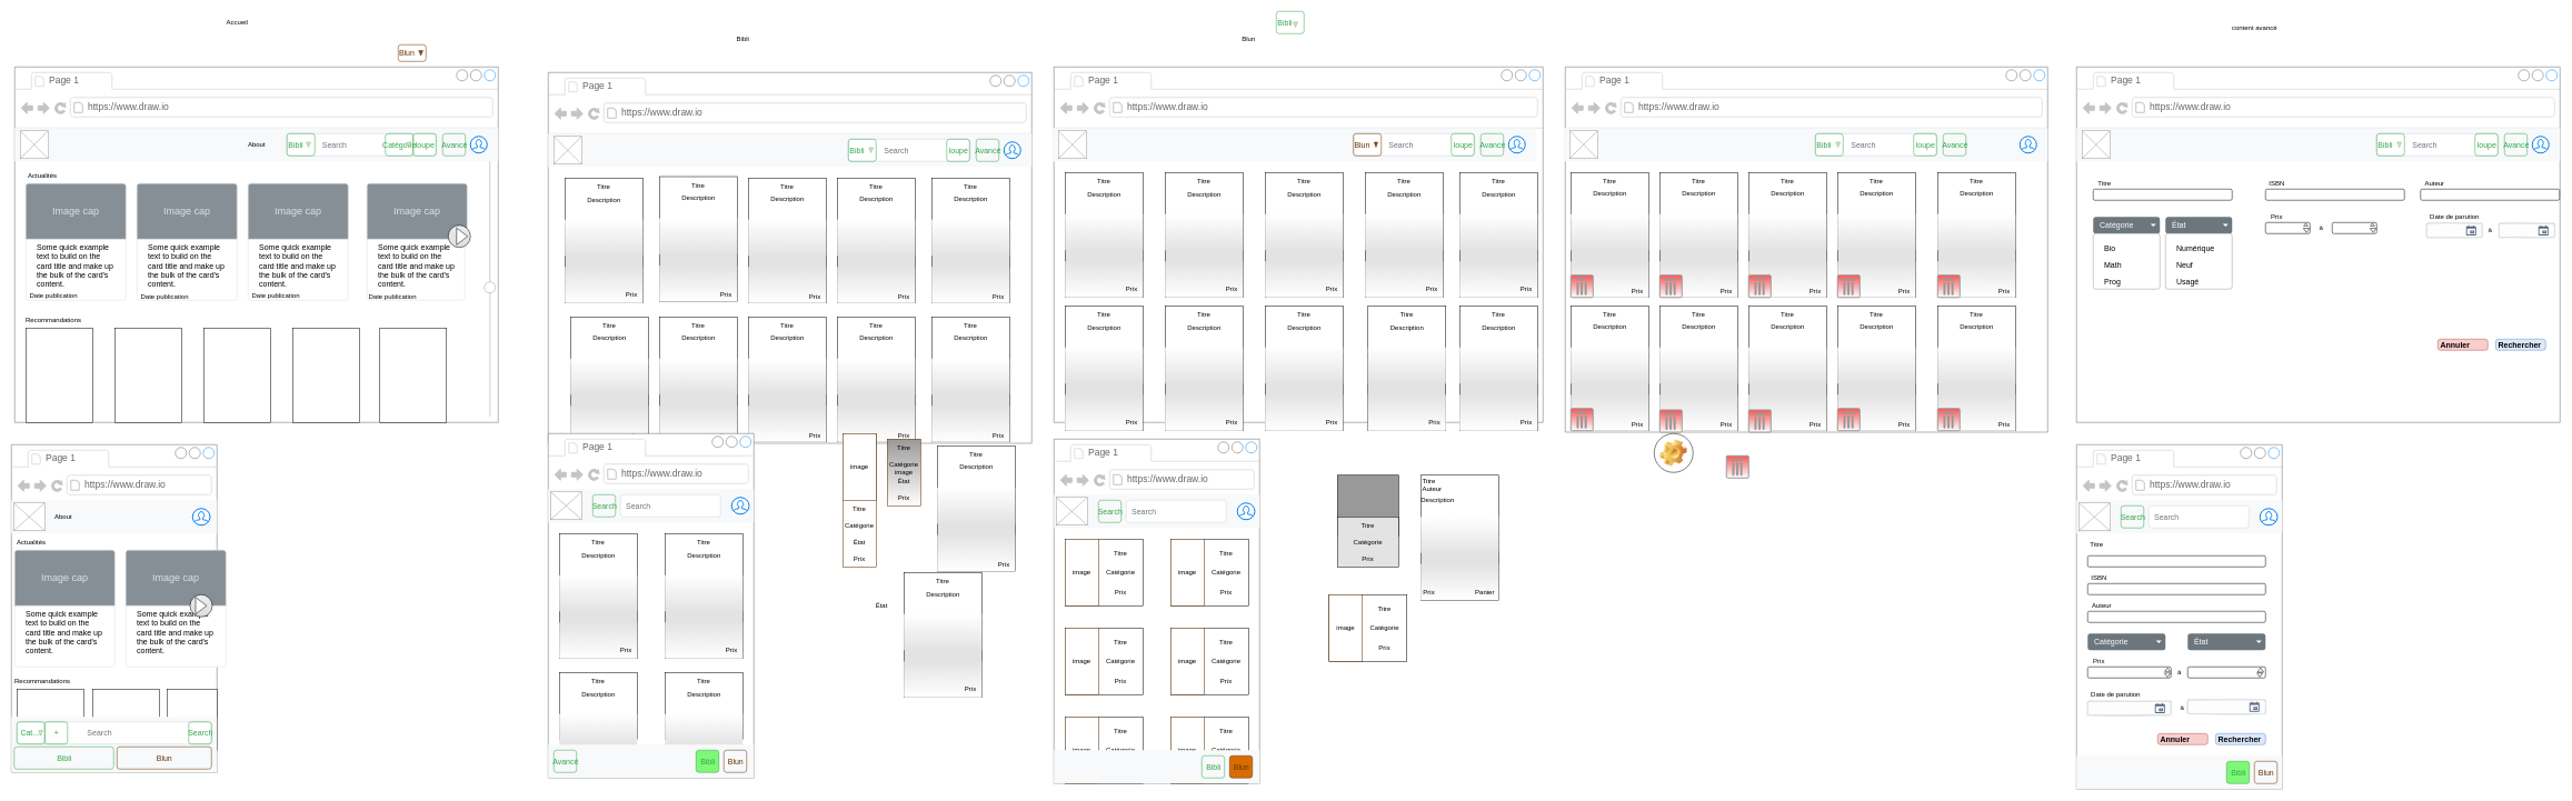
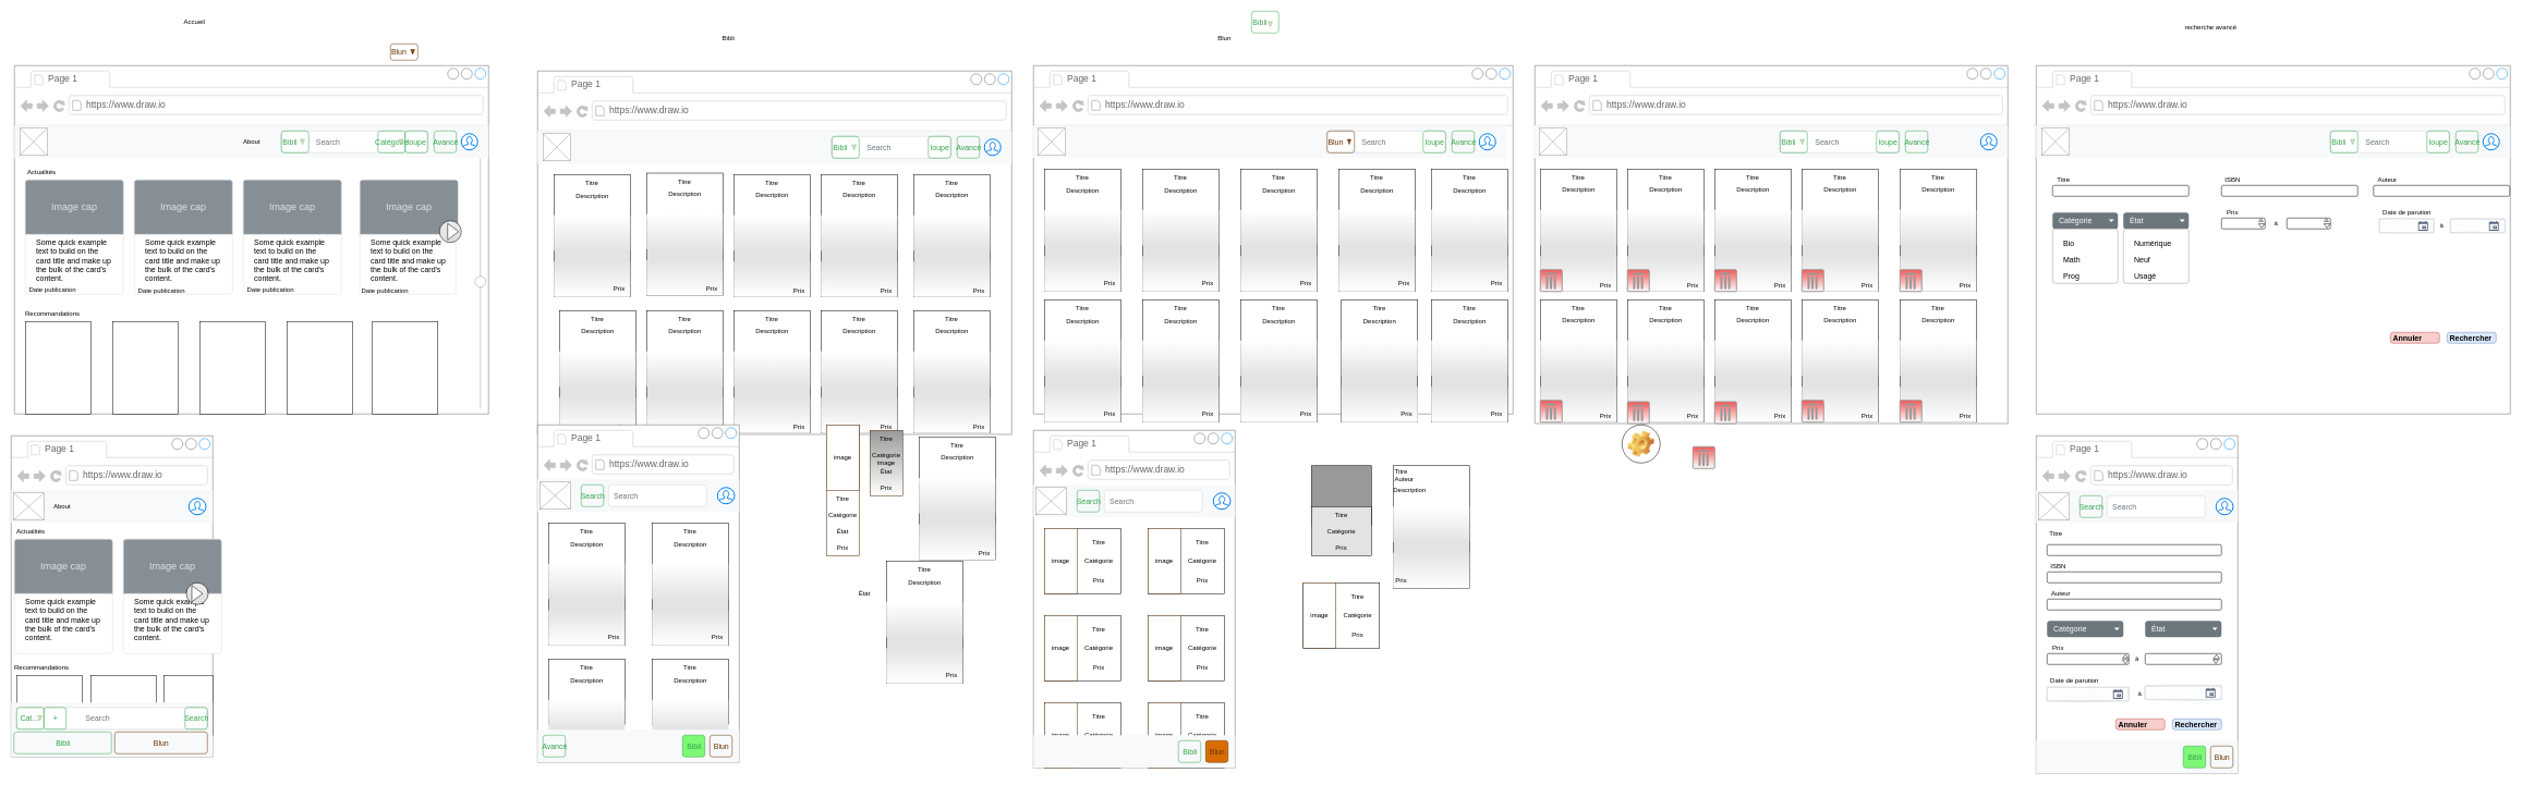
- <mxCell id="362" value="Accueil" style="text;html=1;align=center;verticalAlign=middle;resizable=0;points=[];autosize=1;strokeColor=none;fillColor=none;fontColor=#000000;" parent="1" vertex="1"><mxGeometry x="401" y="30" width="50" height="20" as="geometry" /></mxCell>
+ <mxCell id="362" value="Accueil" style="text;html=1;align=center;verticalAlign=middle;resizable=0;points=[];autosize=1;strokeColor=none;fillColor=none;fontColor=#000000;" parent="1" vertex="1"><mxGeometry x="331" y="30" width="50" height="20" as="geometry" /></mxCell>
- <mxCell id="529" value="content avancé" style="text;html=1;align=center;verticalAlign=middle;resizable=0;points=[];autosize=1;strokeColor=none;fillColor=none;" vertex="1" parent="1"><mxGeometry x="4001" y="40" width="110" height="20" as="geometry" /></mxCell>
+ <mxCell id="529" value="recherche avancé" style="text;html=1;align=center;verticalAlign=middle;resizable=0;points=[];autosize=1;strokeColor=none;fillColor=none;" vertex="1" parent="1"><mxGeometry x="4001" y="40" width="110" height="20" as="geometry" /></mxCell>
- <mxCell id="511" value="Panier" style="text;html=1;align=center;verticalAlign=middle;resizable=0;points=[];autosize=1;strokeColor=none;fillColor=none;" parent="1" vertex="1"><mxGeometry x="2646" y="1055" width="50" height="20" as="geometry" /></mxCell>
